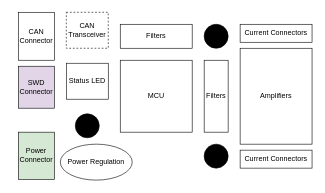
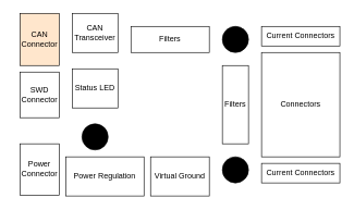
- <mxCell id="11" value="CAN Transceiver" style="rounded=0;whiteSpace=wrap;html=1;dashed=1;" vertex="1" parent="1"><mxGeometry x="110" y="20" width="70" height="60" as="geometry" /></mxCell>
+ <mxCell id="11" value="CAN Transceiver" style="rounded=0;whiteSpace=wrap;html=1;" vertex="1" parent="1"><mxGeometry x="110" y="20" width="70" height="60" as="geometry" /></mxCell>
- <mxCell id="12" value="CAN Connector" style="rounded=0;whiteSpace=wrap;html=1;horizontal=0;rotation=90;" vertex="1" parent="1"><mxGeometry x="20" y="30" width="80" height="60" as="geometry" /></mxCell>
+ <mxCell id="12" value="CAN Connector" style="rounded=0;whiteSpace=wrap;html=1;horizontal=0;rotation=90;fillColor=#ffe6cc;" vertex="1" parent="1"><mxGeometry x="20" y="30" width="80" height="60" as="geometry" /></mxCell>
- <mxCell id="13" value="SWD Connector" style="rounded=0;whiteSpace=wrap;html=1;horizontal=0;rotation=90;fillColor=#e1d5e7;" vertex="1" parent="1"><mxGeometry x="25" y="115" width="70" height="60" as="geometry" /></mxCell>
+ <mxCell id="13" value="SWD Connector" style="rounded=0;whiteSpace=wrap;html=1;horizontal=0;rotation=90;" vertex="1" parent="1"><mxGeometry x="25" y="115" width="70" height="60" as="geometry" /></mxCell>
- <mxCell id="2" value="MCU" style="rounded=0;whiteSpace=wrap;html=1;" vertex="1" parent="1"><mxGeometry x="200" y="100" width="120" height="120" as="geometry" /></mxCell>
- <mxCell id="5" value="Amplifiers" style="rounded=0;whiteSpace=wrap;html=1;" vertex="1" parent="1"><mxGeometry x="400" y="80" width="120" height="160" as="geometry" /></mxCell>
+ <mxCell id="5" value="Connectors" style="rounded=0;whiteSpace=wrap;html=1;" vertex="1" parent="1"><mxGeometry x="400" y="80" width="120" height="160" as="geometry" /></mxCell>
- <mxCell id="14" value="Power Connector" style="rounded=0;whiteSpace=wrap;html=1;horizontal=0;rotation=90;fillColor=#d5e8d4;" vertex="1" parent="1"><mxGeometry x="20.63" y="229.38" width="78.75" height="60" as="geometry" /></mxCell>
+ <mxCell id="14" value="Power Connector" style="rounded=0;whiteSpace=wrap;html=1;horizontal=0;rotation=90;" vertex="1" parent="1"><mxGeometry x="20.63" y="229.38" width="78.75" height="60" as="geometry" /></mxCell>
- <mxCell id="9" value="Power Regulation" style="ellipse;whiteSpace=wrap;html=1;" vertex="1" parent="1"><mxGeometry x="100" y="240" width="120" height="60" as="geometry" /></mxCell>
+ <mxCell id="9" value="Power Regulation" style="rounded=0;whiteSpace=wrap;html=1;" vertex="1" parent="1"><mxGeometry x="100" y="240" width="120" height="60" as="geometry" /></mxCell>
+ <mxCell id="8" value="Virtual Ground" style="rounded=0;whiteSpace=wrap;html=1;" vertex="1" parent="1"><mxGeometry x="230" y="240" width="90" height="60" as="geometry" /></mxCell>
